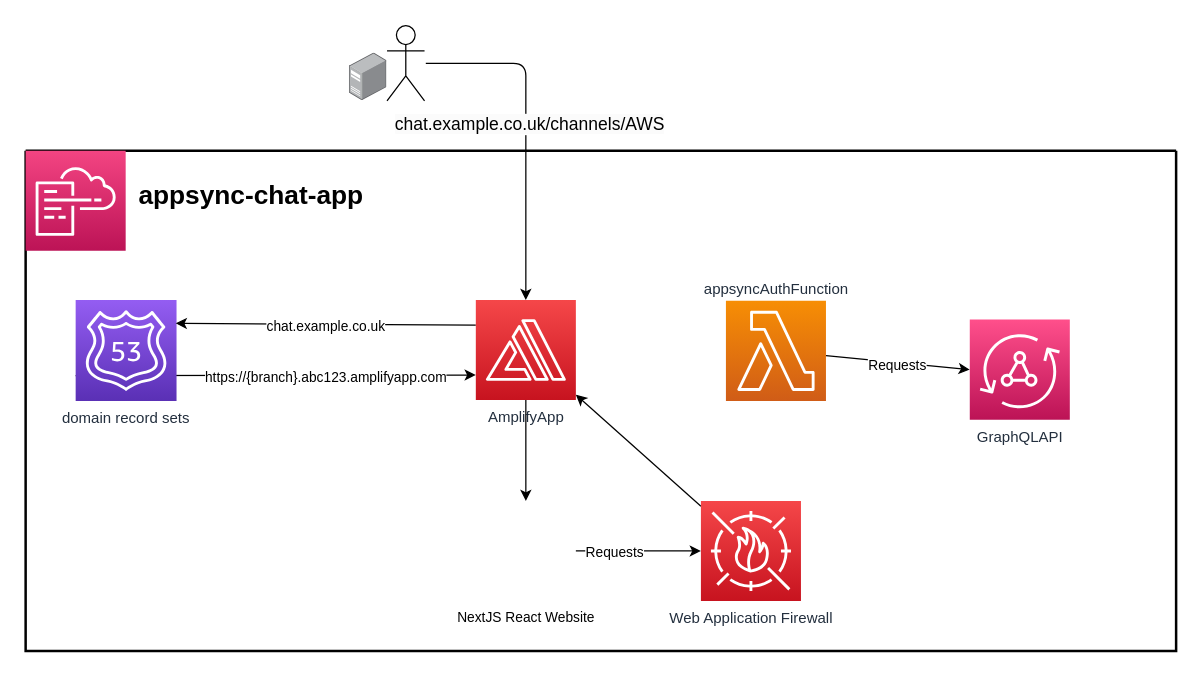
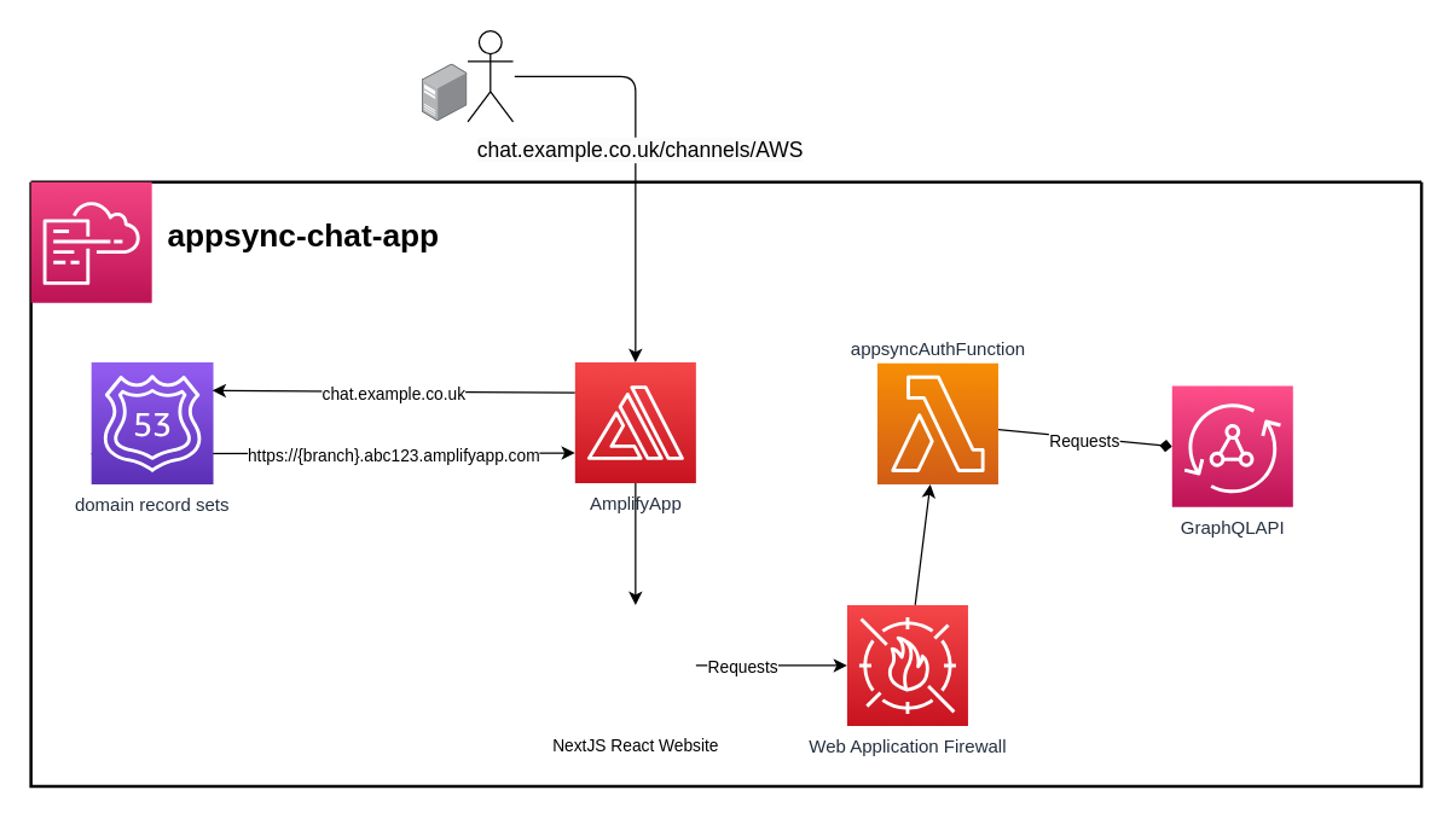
- <mxCell id="17" style="edgeStyle=none;html=1;entryX=0;entryY=0.5;entryDx=0;entryDy=0;entryPerimeter=0;fontSize=11;" edge="1" parent="2" source="19" target="20"><mxGeometry relative="1" as="geometry" /></mxCell>
+ <mxCell id="17" style="edgeStyle=none;html=1;entryX=0;entryY=0.5;entryDx=0;entryDy=0;entryPerimeter=0;fontSize=11;endArrow=diamond;" edge="1" parent="2" source="19" target="20"><mxGeometry relative="1" as="geometry" /></mxCell>
- <mxCell id="15" style="edgeStyle=none;html=1;fontSize=11;" edge="1" parent="2" source="16" target="11"><mxGeometry relative="1" as="geometry" /></mxCell>
+ <mxCell id="15" style="edgeStyle=none;html=1;fontSize=11;" edge="1" parent="2" source="16" target="19"><mxGeometry relative="1" as="geometry" /></mxCell>
